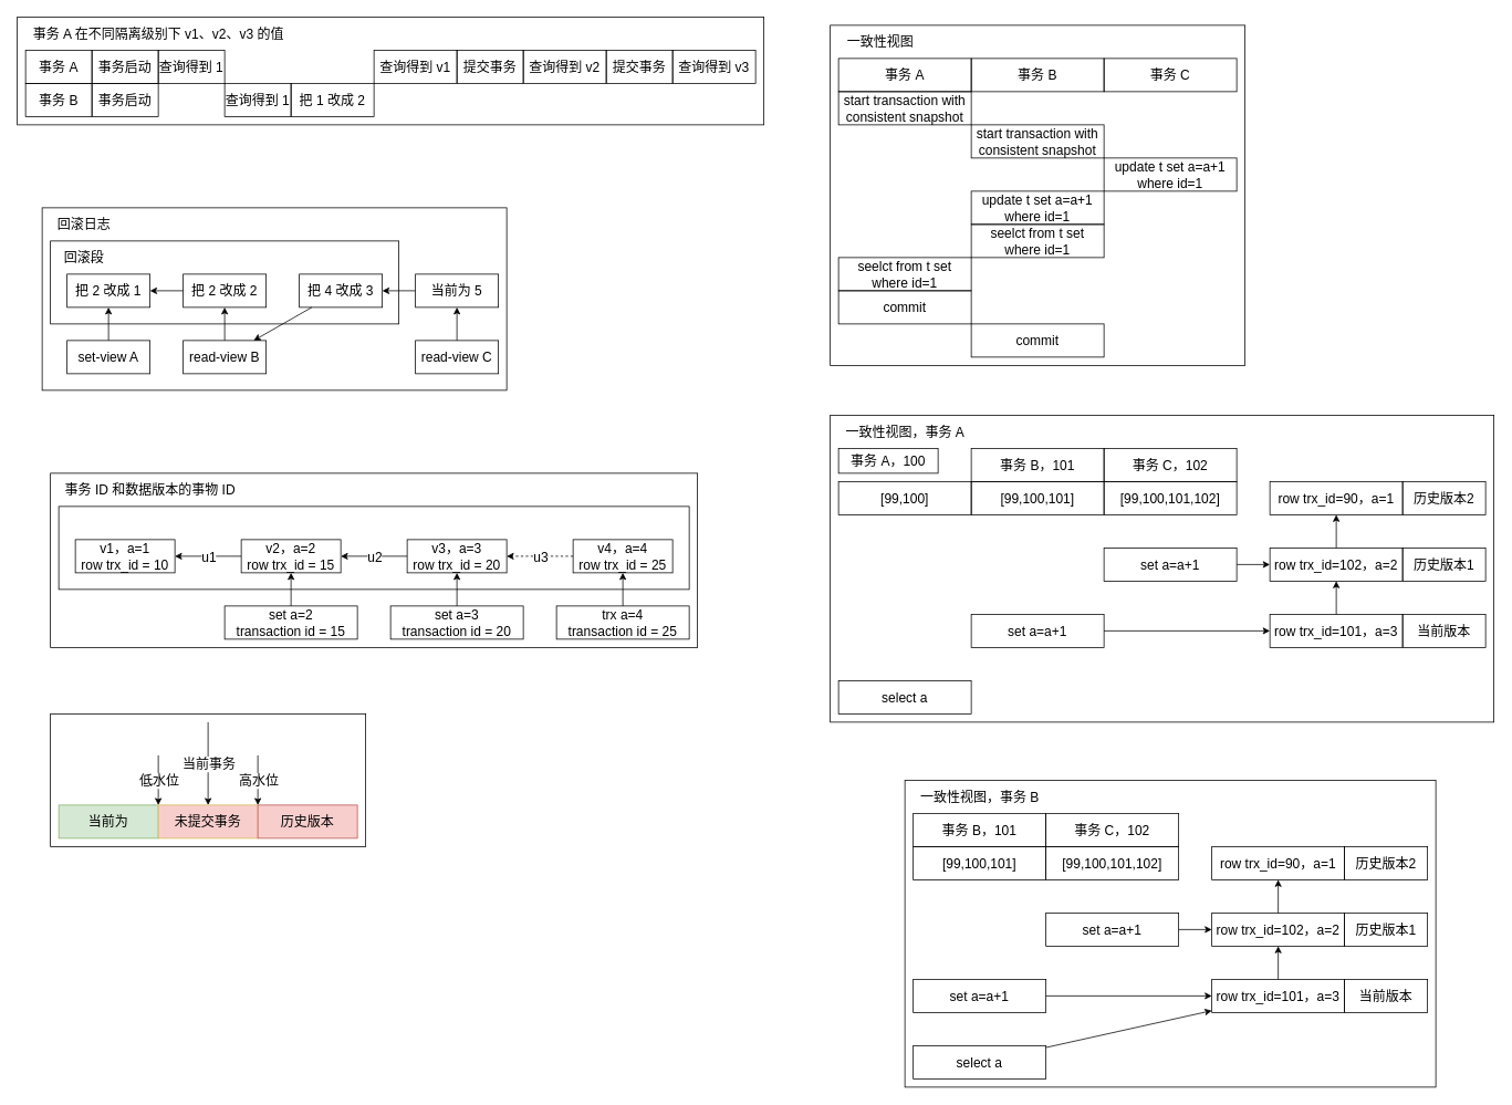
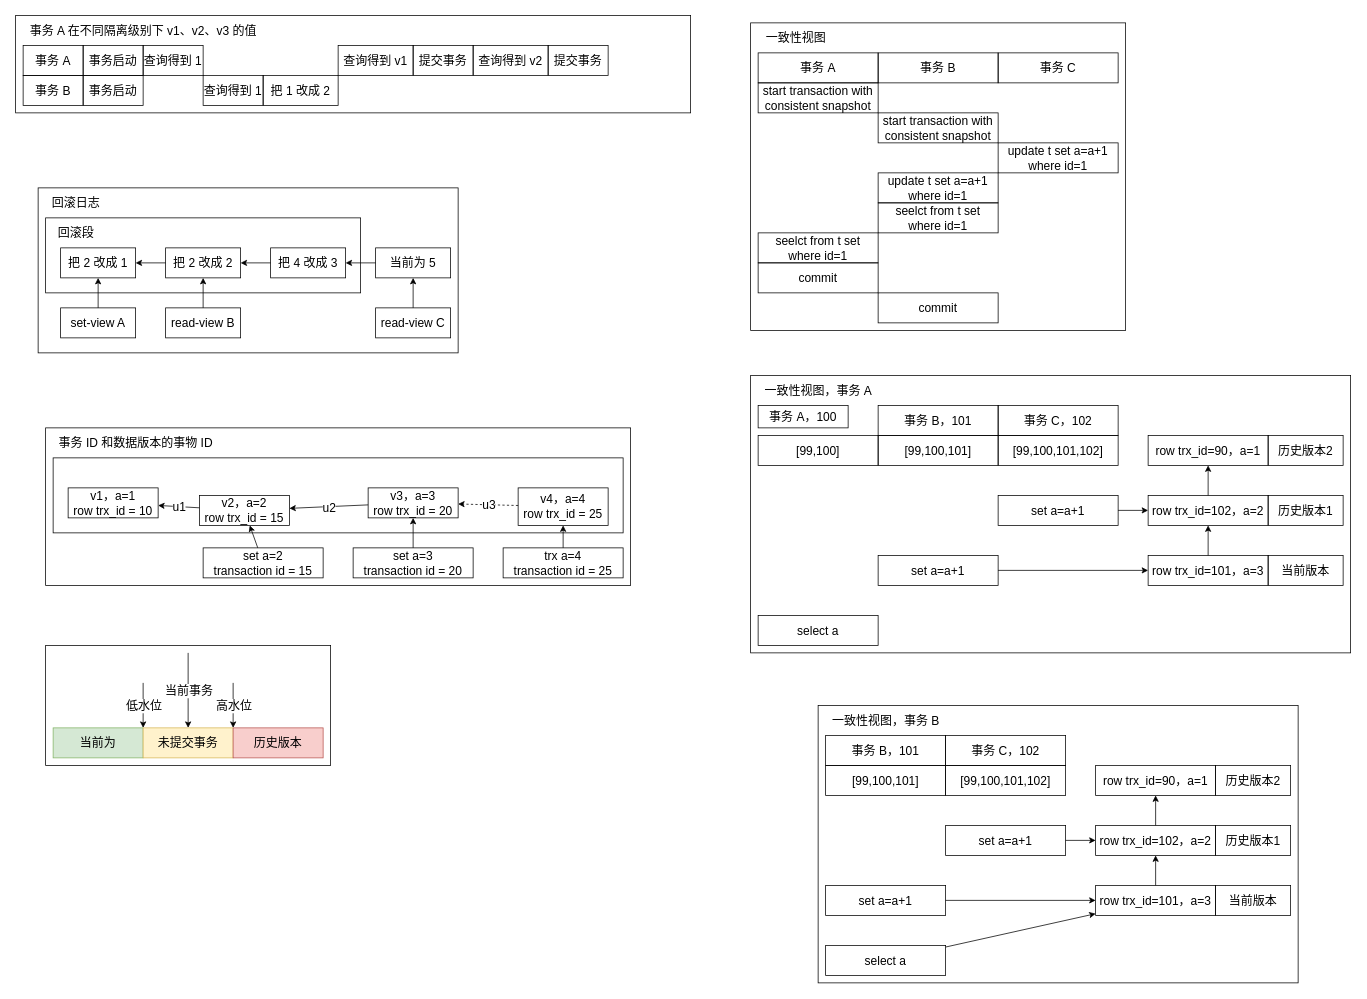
- <mxCell id="25" value="查询得到 v3" style="rounded=0;whiteSpace=wrap;html=1;fillColor=none;container=0;fontSize=16;" parent="13" vertex="1"><mxGeometry x="790" y="40" width="100" height="40" as="geometry" /></mxCell>
- <mxCell id="36" value="" style="endArrow=classic;html=1;rounded=0;fontSize=16;" edge="1" parent="28" source="33" target="40"><mxGeometry width="50" height="50" relative="1" as="geometry"><mxPoint x="230" y="100" as="sourcePoint" /><mxPoint x="190" y="120" as="targetPoint" /></mxGeometry></mxCell>
+ <mxCell id="36" value="" style="endArrow=classic;html=1;rounded=0;fontSize=16;" edge="1" parent="28" source="33" target="32"><mxGeometry width="50" height="50" relative="1" as="geometry"><mxPoint x="230" y="100" as="sourcePoint" /><mxPoint x="190" y="120" as="targetPoint" /></mxGeometry></mxCell>
- <mxCell id="49" value="v2，a=2&lt;br&gt;row trx_id = 15" style="rounded=0;whiteSpace=wrap;html=1;fontSize=16;fillColor=none;container=0;" vertex="1" parent="46"><mxGeometry x="230" y="80" width="120" height="40" as="geometry" /></mxCell>
+ <mxCell id="49" value="v2，a=2&lt;br&gt;row trx_id = 15" style="rounded=0;whiteSpace=wrap;html=1;fontSize=16;fillColor=none;container=0;" vertex="1" parent="46"><mxGeometry x="205" y="90" width="120" height="40" as="geometry" /></mxCell>
- <mxCell id="51" value="v4，a=4&lt;br&gt;row trx_id = 25" style="rounded=0;whiteSpace=wrap;html=1;fontSize=16;fillColor=none;container=0;" vertex="1" parent="46"><mxGeometry x="630" y="80" width="120" height="40" as="geometry" /></mxCell>
+ <mxCell id="51" value="v4，a=4&lt;br&gt;row trx_id = 25" style="rounded=0;whiteSpace=wrap;html=1;fontSize=16;fillColor=none;container=0;" vertex="1" parent="46"><mxGeometry x="630" y="80" width="120" height="50" as="geometry" /></mxCell>
- <mxCell id="11" value="未提交事务" style="rounded=0;whiteSpace=wrap;html=1;fontSize=16;fillColor=#f8cecc;strokeColor=#d6b656;" vertex="1" parent="2"><mxGeometry x="130" y="110" width="120" height="40" as="geometry" /></mxCell>
+ <mxCell id="11" value="未提交事务" style="rounded=0;whiteSpace=wrap;html=1;fontSize=16;fillColor=#fff2cc;strokeColor=#d6b656;" vertex="1" parent="2"><mxGeometry x="130" y="110" width="120" height="40" as="geometry" /></mxCell>
